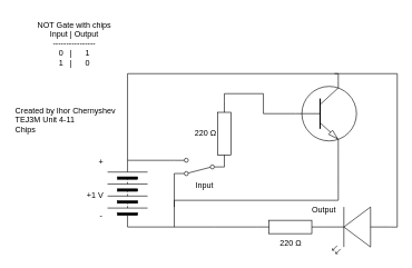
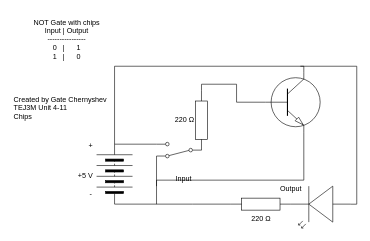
- <mxCell id="7" value="Created by Ihor Chernyshev&lt;div&gt;TEJ3M Unit 4-11&lt;/div&gt;&lt;div&gt;Chips&lt;/div&gt;" style="text;html=1;align=left;verticalAlign=middle;resizable=0;points=[];autosize=1;strokeColor=none;fillColor=none;" parent="1" vertex="1"><mxGeometry x="20" y="150" width="180" height="60" as="geometry" /></mxCell>
+ <mxCell id="7" value="Created by Gate Chernyshev&lt;div&gt;TEJ3M Unit 4-11&lt;/div&gt;&lt;div&gt;Chips&lt;/div&gt;" style="text;html=1;align=left;verticalAlign=middle;resizable=0;points=[];autosize=1;strokeColor=none;fillColor=none;" parent="1" vertex="1"><mxGeometry x="20" y="150" width="180" height="60" as="geometry" /></mxCell>
- <mxCell id="14" value="Input" style="text;html=1;align=center;verticalAlign=middle;resizable=0;points=[];autosize=1;strokeColor=none;fillColor=none;" parent="1" vertex="1"><mxGeometry x="280" y="262.9" width="50" height="30" as="geometry" /></mxCell>
+ <mxCell id="14" value="Input" style="text;html=1;align=center;verticalAlign=middle;resizable=0;points=[];autosize=1;strokeColor=none;fillColor=none;" parent="1" vertex="1"><mxGeometry x="280" y="282.9" width="50" height="30" as="geometry" /></mxCell>
- <mxCell id="6" value="+1 V" style="text;html=1;align=center;verticalAlign=middle;resizable=0;points=[];autosize=1;strokeColor=none;fillColor=none;" parent="1" vertex="1"><mxGeometry x="116" y="278" width="50" height="30" as="geometry" /></mxCell>
+ <mxCell id="6" value="+5 V" style="text;html=1;align=center;verticalAlign=middle;resizable=0;points=[];autosize=1;strokeColor=none;fillColor=none;" parent="1" vertex="1"><mxGeometry x="116" y="278" width="50" height="30" as="geometry" /></mxCell>
